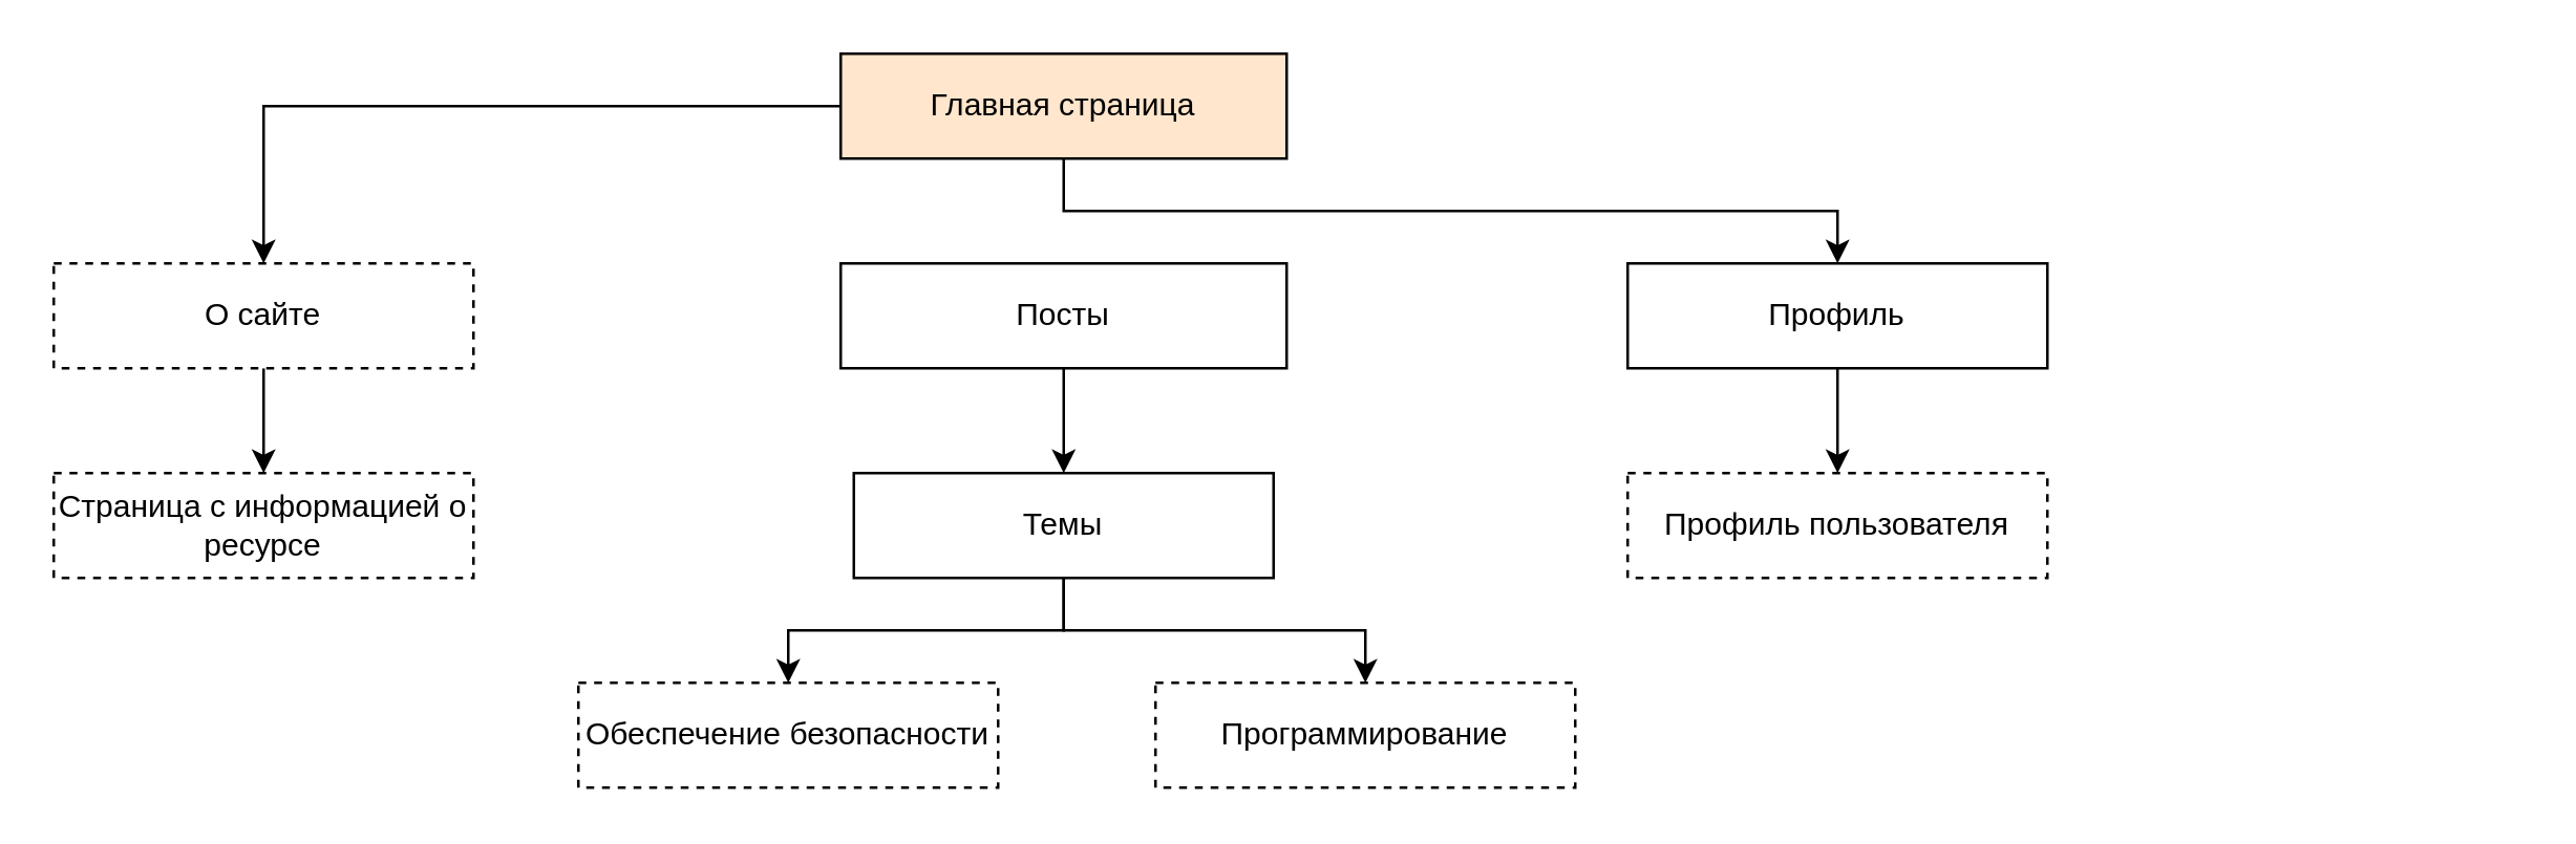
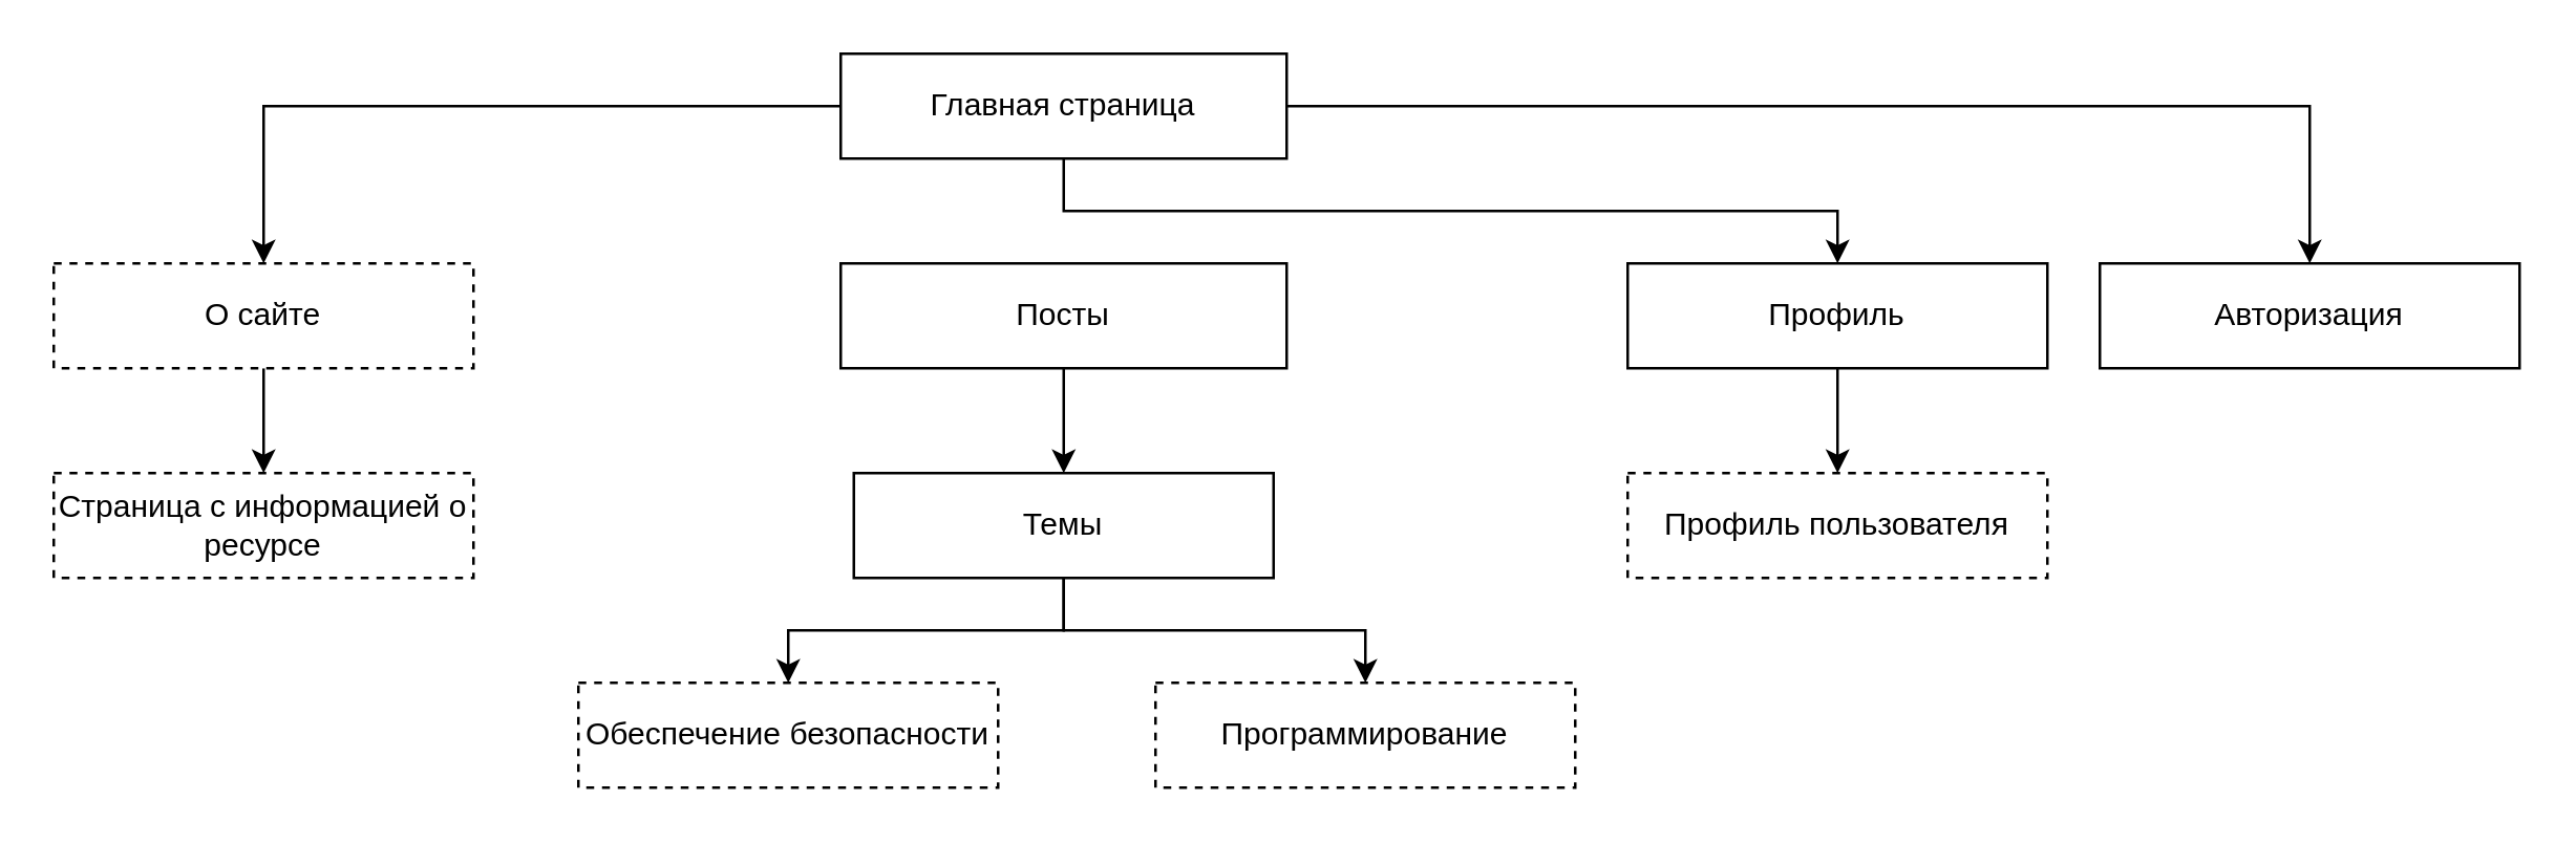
- <mxCell id="5" value="Главная страница" style="rounded=0;whiteSpace=wrap;html=1;fillColor=#ffe6cc;" parent="1" vertex="1"><mxGeometry x="320" y="20" width="170" height="40" as="geometry" /></mxCell>
+ <mxCell id="5" value="Главная страница" style="rounded=0;whiteSpace=wrap;html=1;" parent="1" vertex="1"><mxGeometry x="320" y="20" width="170" height="40" as="geometry" /></mxCell>
+ <mxCell id="3" style="edgeStyle=orthogonalEdgeStyle;rounded=0;orthogonalLoop=1;jettySize=auto;html=1;exitX=1;exitY=0.5;exitDx=0;exitDy=0;entryX=0.5;entryY=0;entryDx=0;entryDy=0;" parent="1" source="5" target="13" edge="1"><mxGeometry relative="1" as="geometry" /></mxCell>
+ <mxCell id="13" value="Авторизация" style="rounded=0;whiteSpace=wrap;html=1;" parent="1" vertex="1"><mxGeometry x="800" y="100" width="160" height="40" as="geometry" /></mxCell>
